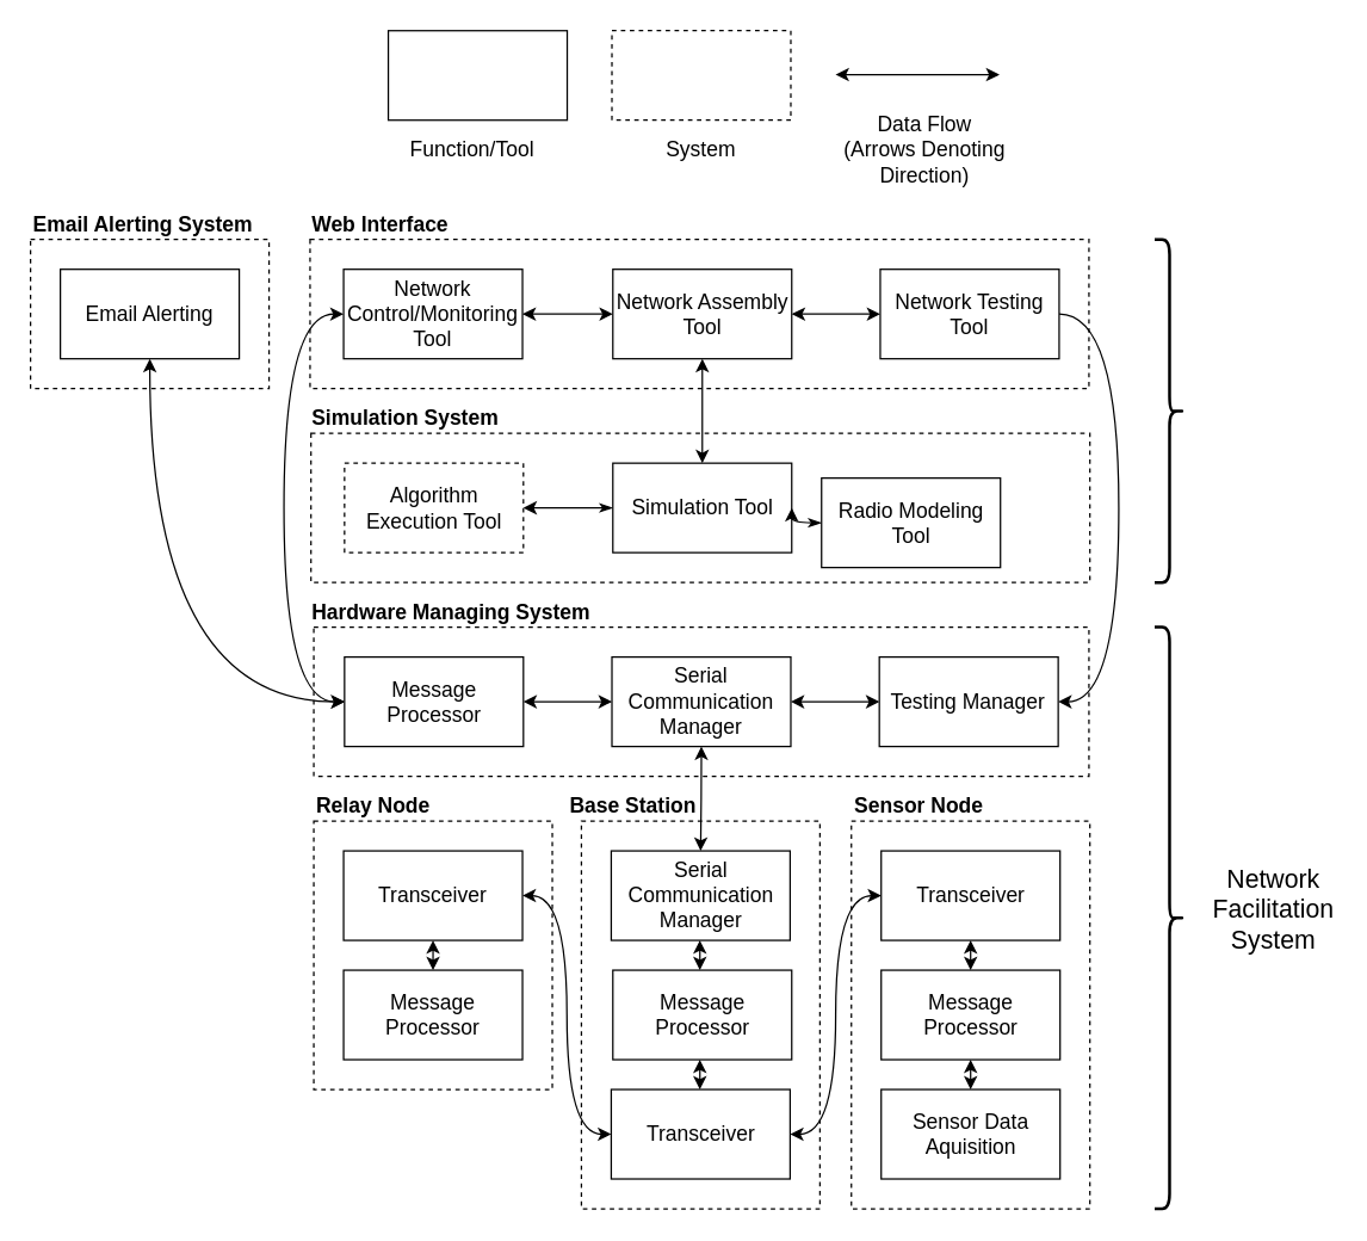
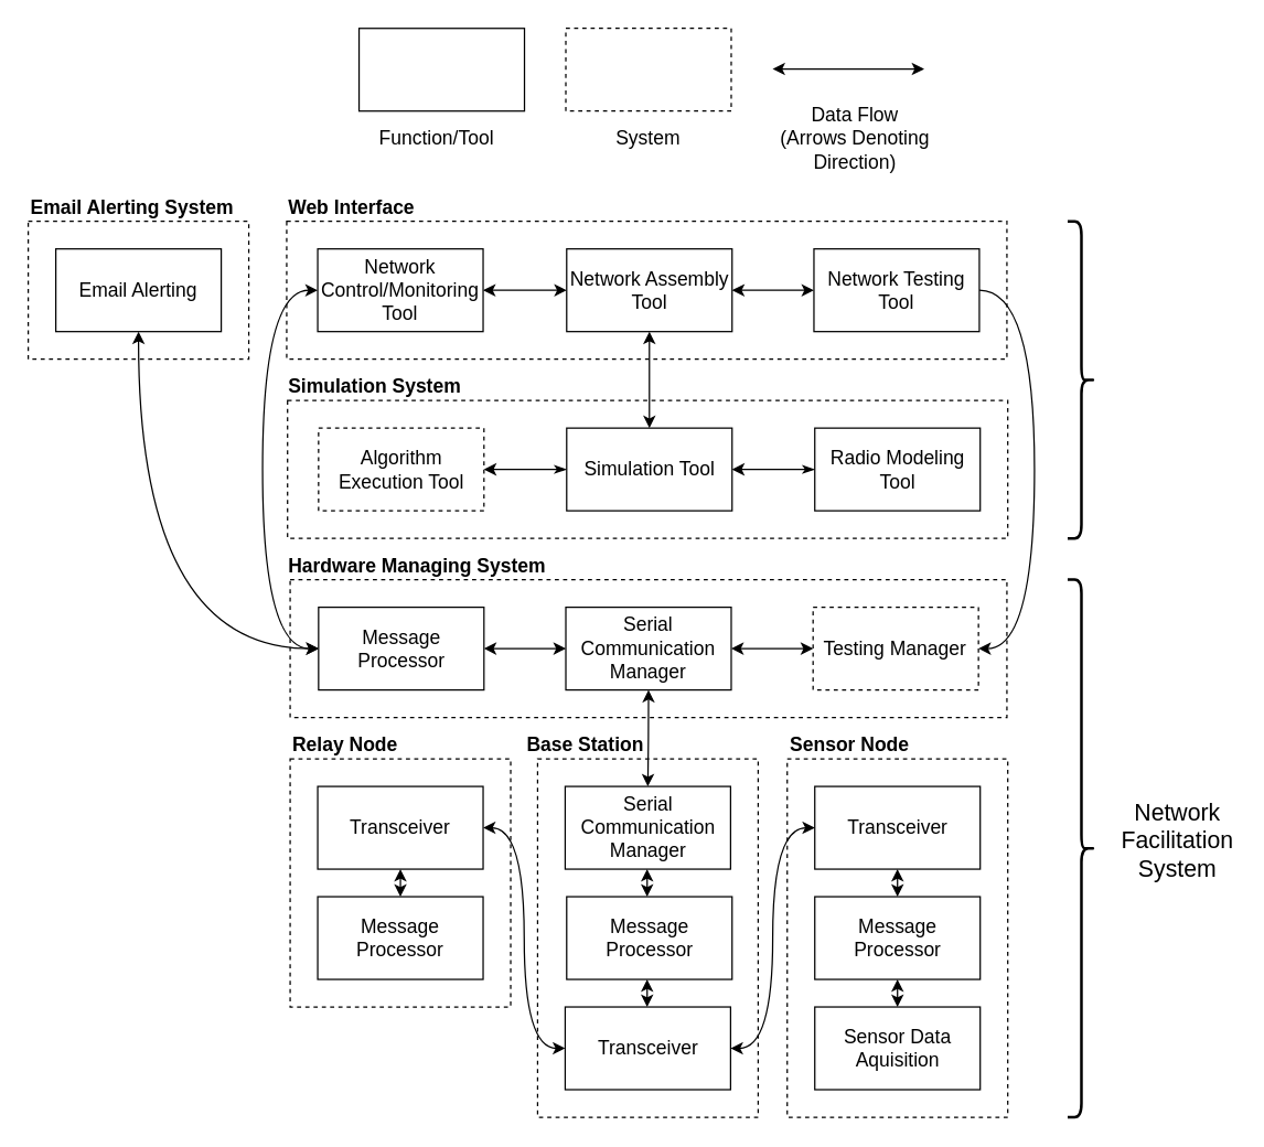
- <mxCell id="37" value="Radio Modeling Tool" style="rounded=0;whiteSpace=wrap;html=1;fontSize=14;" vertex="1" parent="1"><mxGeometry x="550.62" y="320" width="120" height="60" as="geometry" /></mxCell>
+ <mxCell id="37" value="Radio Modeling Tool" style="rounded=0;whiteSpace=wrap;html=1;fontSize=14;" vertex="1" parent="1"><mxGeometry x="590.62" y="310" width="120" height="60" as="geometry" /></mxCell>
- <mxCell id="45" value="Testing Manager" style="rounded=0;whiteSpace=wrap;html=1;fontSize=14;" vertex="1" parent="1"><mxGeometry x="589.37" y="440" width="120" height="60" as="geometry" /></mxCell>
+ <mxCell id="45" value="Testing Manager" style="rounded=0;whiteSpace=wrap;html=1;fontSize=14;dashed=1;" vertex="1" parent="1"><mxGeometry x="589.37" y="440" width="120" height="60" as="geometry" /></mxCell>
